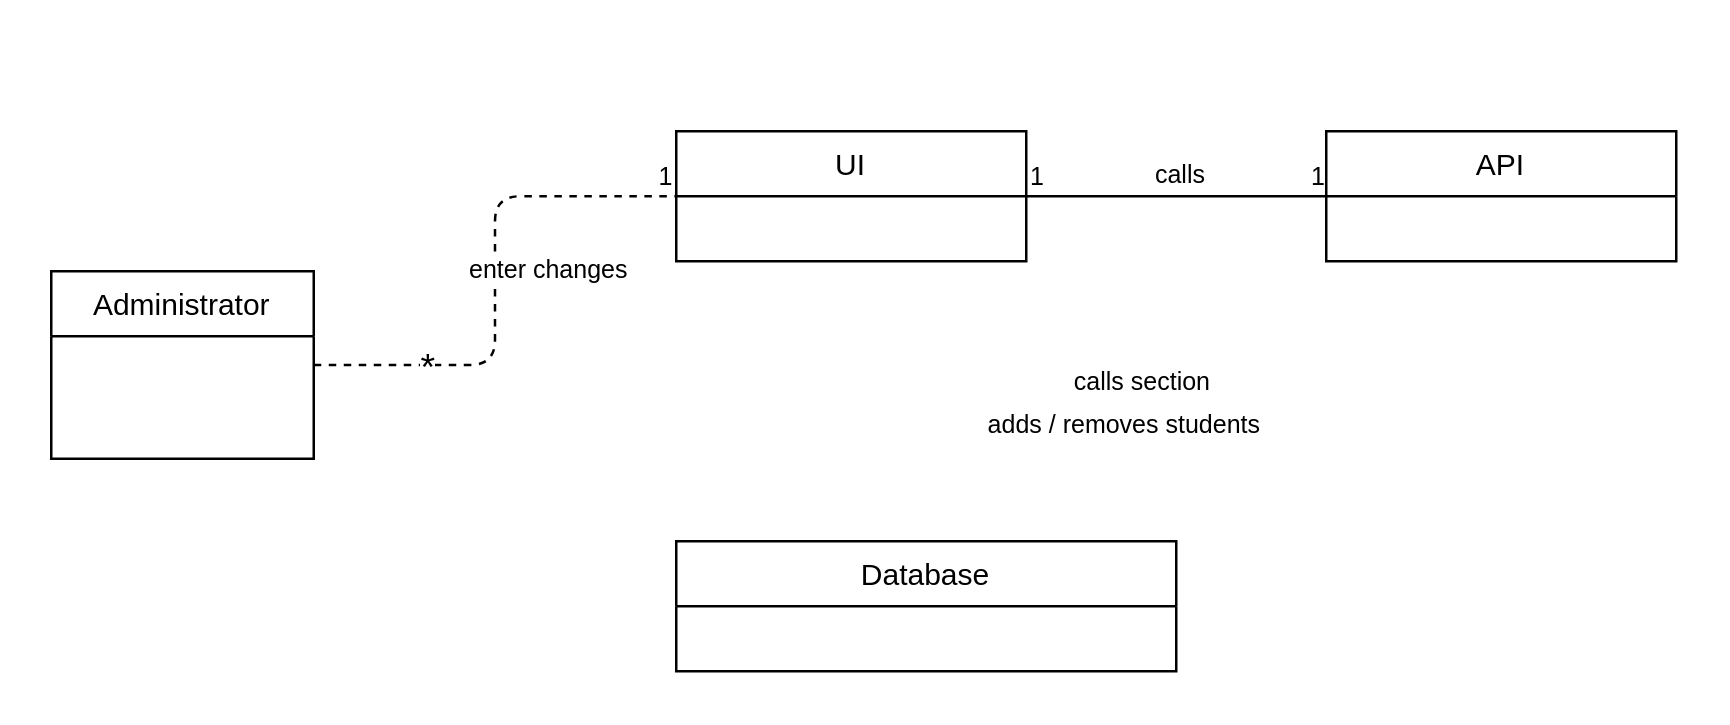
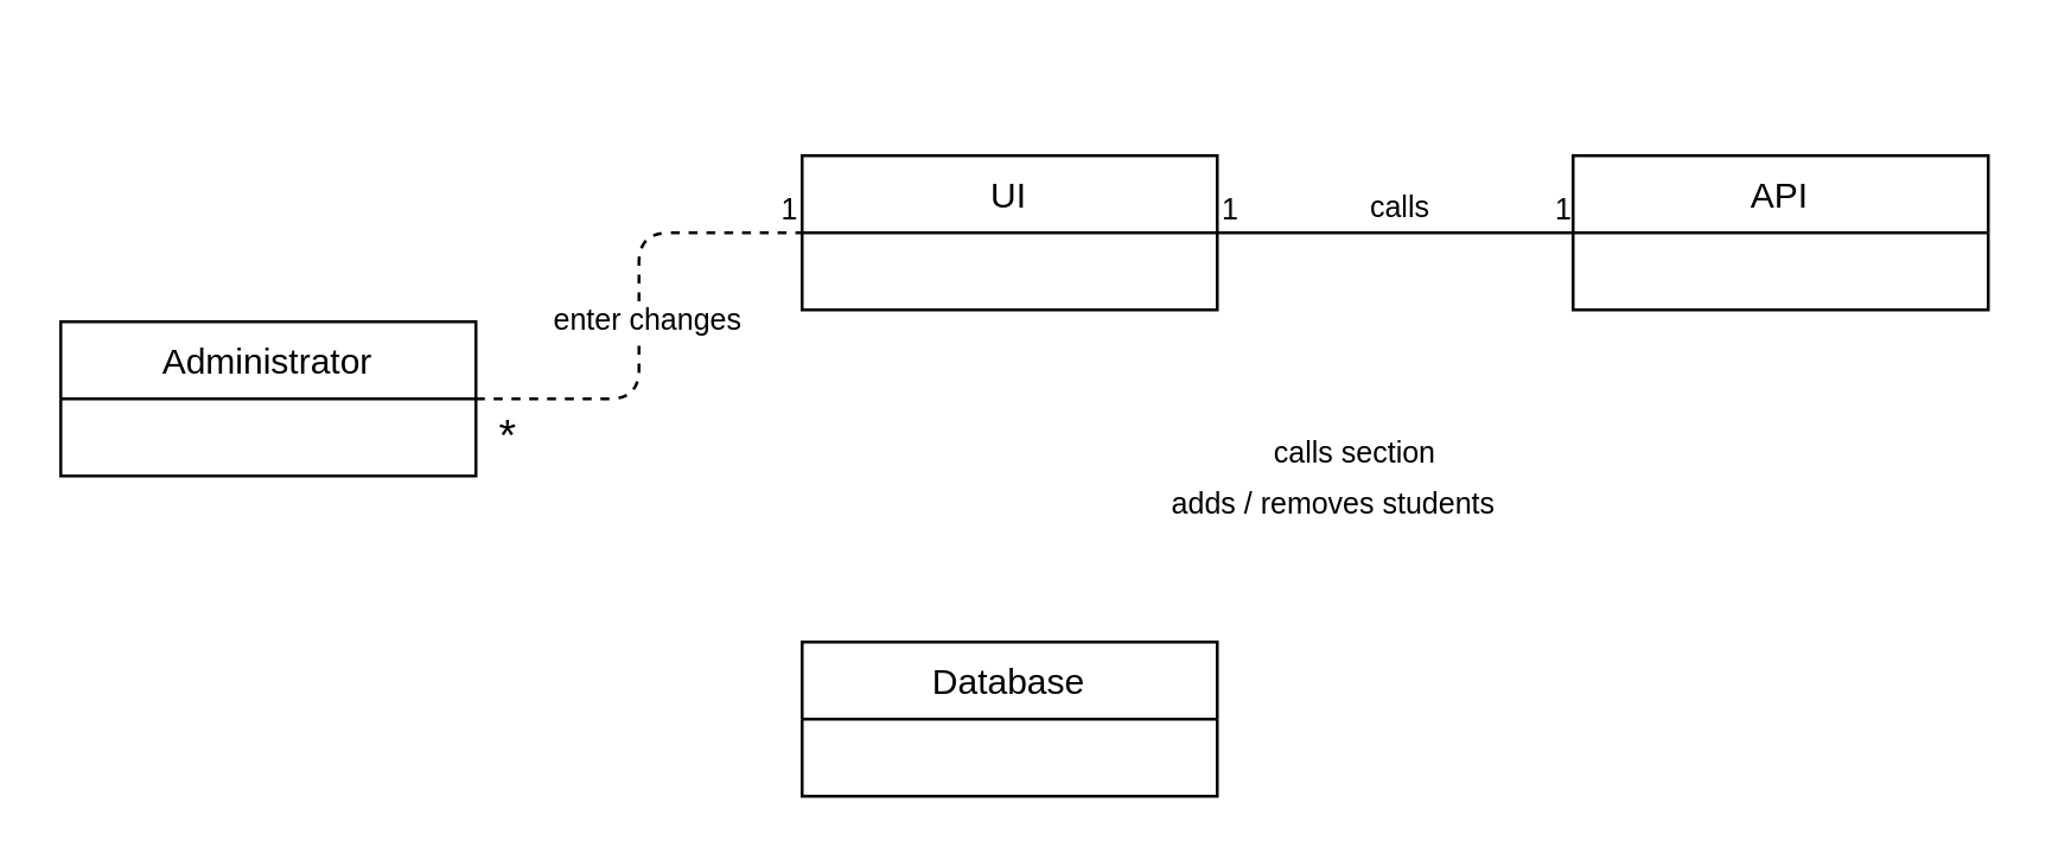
- <mxCell id="2" value="Administrator" style="swimlane;fontStyle=0;childLayout=stackLayout;horizontal=1;startSize=26;fillColor=none;horizontalStack=0;resizeParent=1;resizeParentMax=0;resizeLast=0;collapsible=1;marginBottom=0;" parent="1" vertex="1"><mxGeometry x="20" y="108" width="105" height="75" as="geometry"><mxRectangle x="120" y="80" width="90" height="26" as="alternateBounds" /></mxGeometry></mxCell>
+ <mxCell id="2" value="Administrator" style="swimlane;fontStyle=0;childLayout=stackLayout;horizontal=1;startSize=26;fillColor=none;horizontalStack=0;resizeParent=1;resizeParentMax=0;resizeLast=0;collapsible=1;marginBottom=0;" parent="1" vertex="1"><mxGeometry x="20" y="108" width="140" height="52" as="geometry"><mxRectangle x="120" y="80" width="90" height="26" as="alternateBounds" /></mxGeometry></mxCell>
- <mxCell id="3" value="Database" style="swimlane;fontStyle=0;childLayout=stackLayout;horizontal=1;startSize=26;fillColor=none;horizontalStack=0;resizeParent=1;resizeParentMax=0;resizeLast=0;collapsible=1;marginBottom=0;" parent="1" vertex="1"><mxGeometry x="270" y="216" width="200" height="52" as="geometry" /></mxCell>
+ <mxCell id="3" value="Database" style="swimlane;fontStyle=0;childLayout=stackLayout;horizontal=1;startSize=26;fillColor=none;horizontalStack=0;resizeParent=1;resizeParentMax=0;resizeLast=0;collapsible=1;marginBottom=0;" parent="1" vertex="1"><mxGeometry x="270" y="216" width="140" height="52" as="geometry" /></mxCell>
